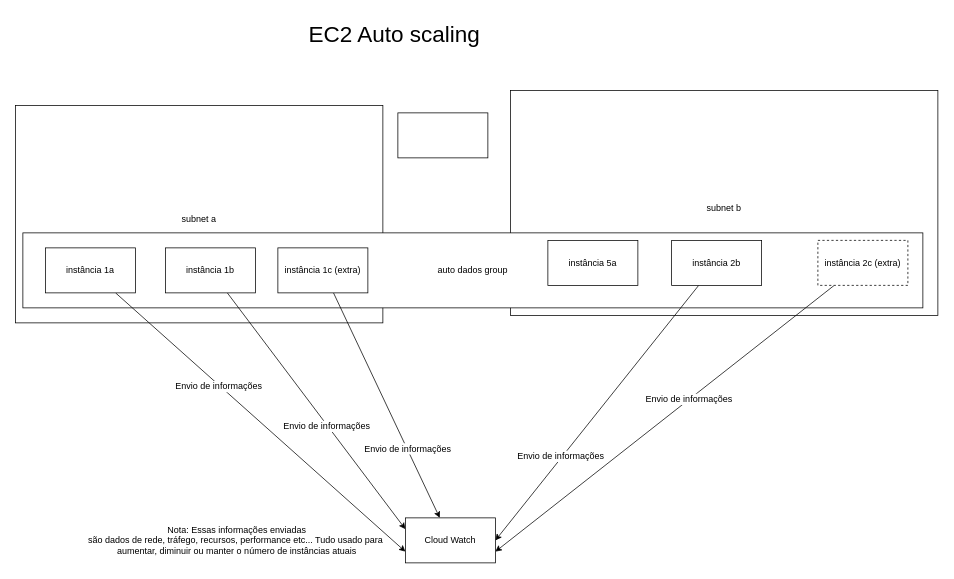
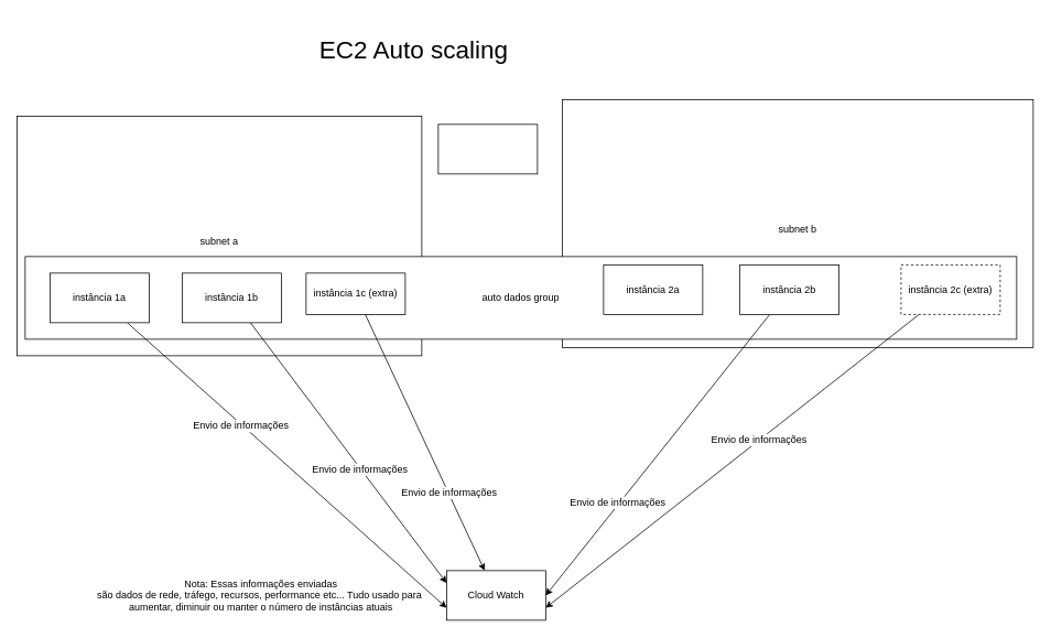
- <mxCell id="5" value="EC2 Auto scaling" style="text;html=1;align=center;verticalAlign=middle;resizable=0;points=[];autosize=1;strokeColor=none;fillColor=none;fontSize=30;" vertex="1" parent="1"><mxGeometry x="400" y="20" width="250" height="50" as="geometry" /></mxCell>
+ <mxCell id="5" value="EC2 Auto scaling" style="text;html=1;align=center;verticalAlign=middle;resizable=0;points=[];autosize=1;strokeColor=none;fillColor=none;fontSize=30;" vertex="1" parent="1"><mxGeometry x="375" y="35" width="250" height="50" as="geometry" /></mxCell>
- <mxCell id="12" value="instância&amp;nbsp;5a" style="whiteSpace=wrap;html=1;fontSize=12;" vertex="1" parent="1"><mxGeometry x="730" y="320" width="120" height="60" as="geometry" /></mxCell>
+ <mxCell id="12" value="instância&amp;nbsp;2a" style="whiteSpace=wrap;html=1;fontSize=12;" vertex="1" parent="1"><mxGeometry x="730" y="320" width="120" height="60" as="geometry" /></mxCell>
- <mxCell id="18" value="instância&amp;nbsp;1c (extra)" style="whiteSpace=wrap;html=1;fontSize=12;" vertex="1" parent="1"><mxGeometry x="370" y="330" width="120" height="60" as="geometry" /></mxCell>
+ <mxCell id="18" value="instância&amp;nbsp;1c (extra)" style="whiteSpace=wrap;html=1;fontSize=12;" vertex="1" parent="1"><mxGeometry x="370" y="330" width="120" height="50" as="geometry" /></mxCell>
